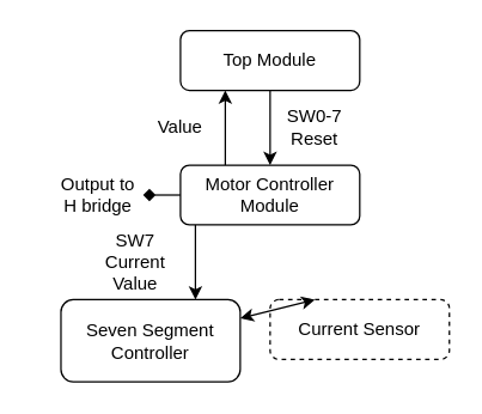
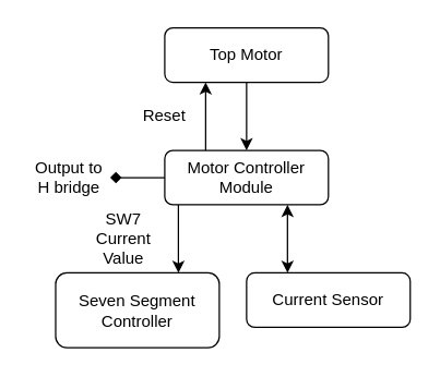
- <mxCell id="2" value="Top Module" style="rounded=1;whiteSpace=wrap;html=1;fontSize=12;glass=0;strokeWidth=1;shadow=0;" parent="1" vertex="1"><mxGeometry x="120" y="20" width="120" height="40" as="geometry" /></mxCell>
+ <mxCell id="2" value="Top Motor" style="rounded=1;whiteSpace=wrap;html=1;fontSize=12;glass=0;strokeWidth=1;shadow=0;" parent="1" vertex="1"><mxGeometry x="120" y="20" width="120" height="40" as="geometry" /></mxCell>
- <mxCell id="14" value="Value" style="text;html=1;strokeColor=none;fillColor=none;align=center;verticalAlign=middle;whiteSpace=wrap;rounded=0;" vertex="1" parent="1"><mxGeometry x="90" y="70" width="60" height="30" as="geometry" /></mxCell>
+ <mxCell id="14" value="Reset" style="text;html=1;strokeColor=none;fillColor=none;align=center;verticalAlign=middle;whiteSpace=wrap;rounded=0;" vertex="1" parent="1"><mxGeometry x="90" y="70" width="60" height="30" as="geometry" /></mxCell>
- <mxCell id="12" value="SW0-7&lt;br&gt;Reset" style="text;html=1;strokeColor=none;fillColor=none;align=center;verticalAlign=middle;whiteSpace=wrap;rounded=0;" vertex="1" parent="1"><mxGeometry x="180" y="70" width="60" height="30" as="geometry" /></mxCell>
- <mxCell id="5" value="Output to H bridge" style="text;html=1;strokeColor=none;fillColor=none;align=center;verticalAlign=middle;whiteSpace=wrap;rounded=0;" vertex="1" parent="1"><mxGeometry x="35" y="115" width="60" height="30" as="geometry" /></mxCell>
+ <mxCell id="5" value="Output to H bridge" style="text;html=1;strokeColor=none;fillColor=none;align=center;verticalAlign=middle;whiteSpace=wrap;rounded=0;" vertex="1" parent="1"><mxGeometry x="20" y="115" width="60" height="30" as="geometry" /></mxCell>
- <mxCell id="10" value="" style="endArrow=classic;startArrow=classic;html=1;rounded=0;exitX=0.25;exitY=0;exitDx=0;exitDy=0;" edge="1" parent="1" source="8" target="7"><mxGeometry width="50" height="50" relative="1" as="geometry"><mxPoint x="230" y="200" as="sourcePoint" /><mxPoint x="250" y="140" as="targetPoint" /></mxGeometry></mxCell>
+ <mxCell id="10" value="" style="endArrow=classic;startArrow=classic;html=1;rounded=0;entryX=0.75;entryY=1;entryDx=0;entryDy=0;exitX=0.25;exitY=0;exitDx=0;exitDy=0;" edge="1" parent="1" source="8" target="3"><mxGeometry width="50" height="50" relative="1" as="geometry"><mxPoint x="230" y="200" as="sourcePoint" /><mxPoint x="250" y="140" as="targetPoint" /></mxGeometry></mxCell>
- <mxCell id="8" value="Current Sensor" style="rounded=1;whiteSpace=wrap;html=1;dashed=1;" vertex="1" parent="1"><mxGeometry x="180" y="200" width="120" height="40" as="geometry" /></mxCell>
+ <mxCell id="8" value="Current Sensor" style="rounded=1;whiteSpace=wrap;html=1;" vertex="1" parent="1"><mxGeometry x="180" y="200" width="120" height="40" as="geometry" /></mxCell>
